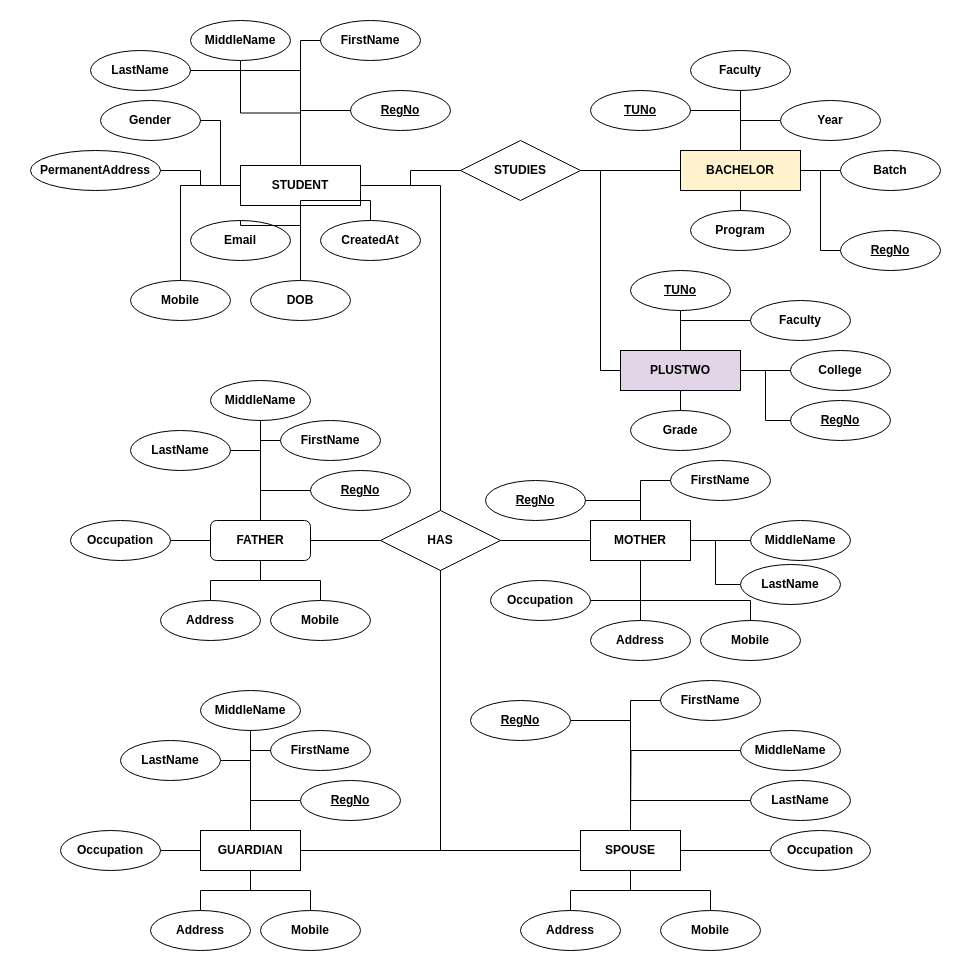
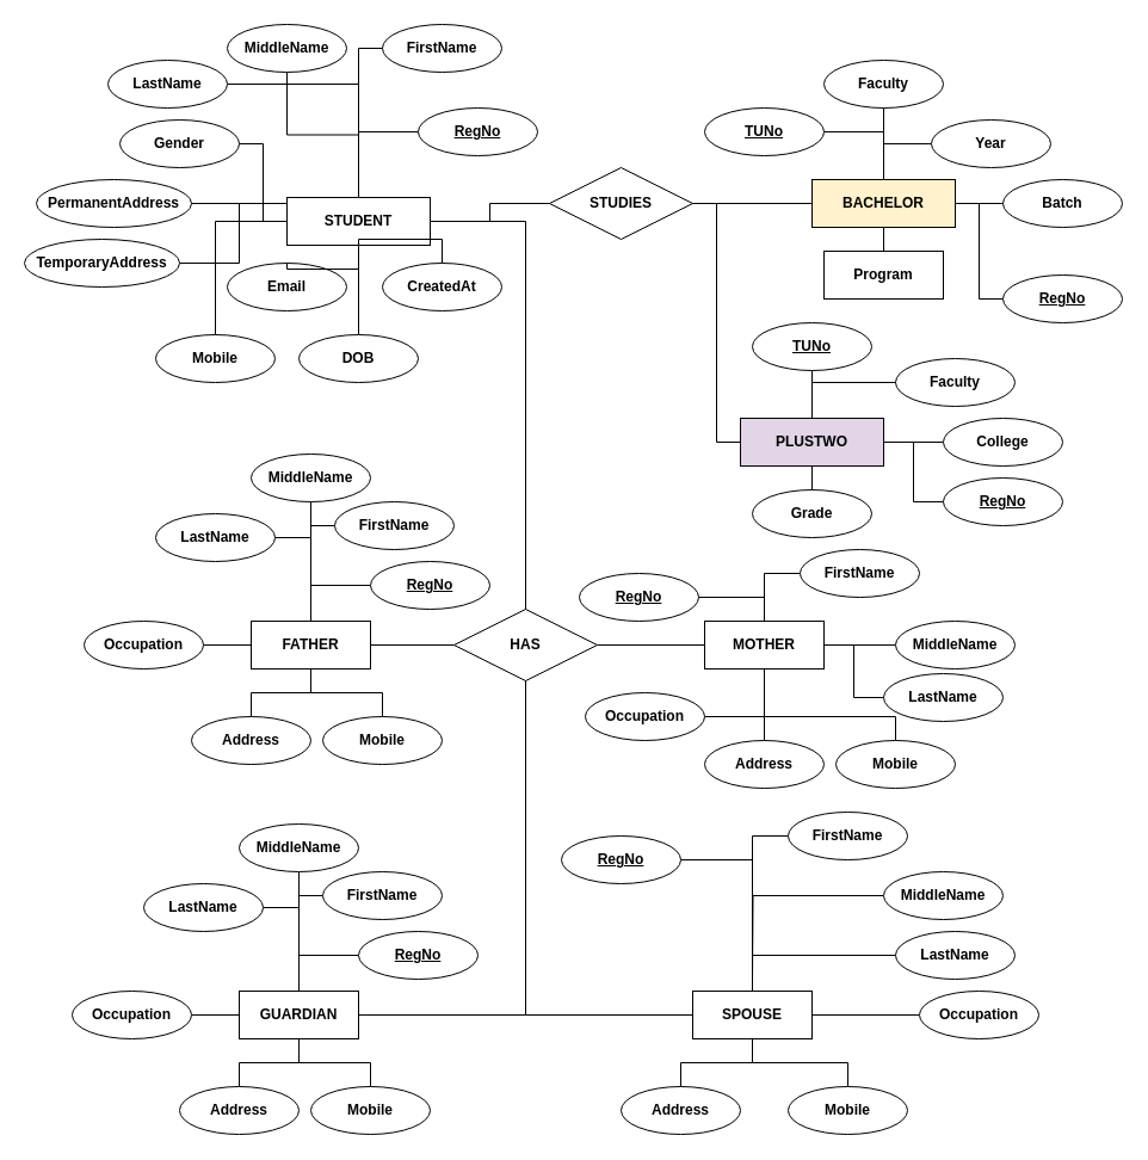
+ <mxCell id="117" value="&lt;b&gt;TemporaryAddress&lt;/b&gt;" style="ellipse;whiteSpace=wrap;html=1;align=center;" parent="1" vertex="1"><mxGeometry x="20" y="200" width="130" height="40" as="geometry" /></mxCell>
+ <mxCell id="116" style="edgeStyle=orthogonalEdgeStyle;rounded=0;orthogonalLoop=1;jettySize=auto;html=1;entryX=0;entryY=0.5;entryDx=0;entryDy=0;endArrow=none;endFill=0;" parent="1" source="117" target="35" edge="1"><mxGeometry relative="1" as="geometry"><Array as="points"><mxPoint x="200" y="220" /><mxPoint x="200" y="170" /></Array></mxGeometry></mxCell>
- <mxCell id="13" value="&lt;b&gt;Program&lt;/b&gt;" style="ellipse;whiteSpace=wrap;html=1;align=center;" parent="1" vertex="1"><mxGeometry x="690" y="210" width="100" height="40" as="geometry" /></mxCell>
+ <mxCell id="13" value="&lt;b&gt;Program&lt;/b&gt;" style="whiteSpace=wrap;html=1;align=center;rounded=0;" parent="1" vertex="1"><mxGeometry x="690" y="210" width="100" height="40" as="geometry" /></mxCell>
- <mxCell id="34" value="&lt;b&gt;FATHER&lt;/b&gt;" style="whiteSpace=wrap;html=1;align=center;rounded=1;" parent="1" vertex="1"><mxGeometry x="210" y="520" width="100" height="40" as="geometry" /></mxCell>
+ <mxCell id="34" value="&lt;b&gt;FATHER&lt;/b&gt;" style="whiteSpace=wrap;html=1;align=center;" parent="1" vertex="1"><mxGeometry x="210" y="520" width="100" height="40" as="geometry" /></mxCell>
